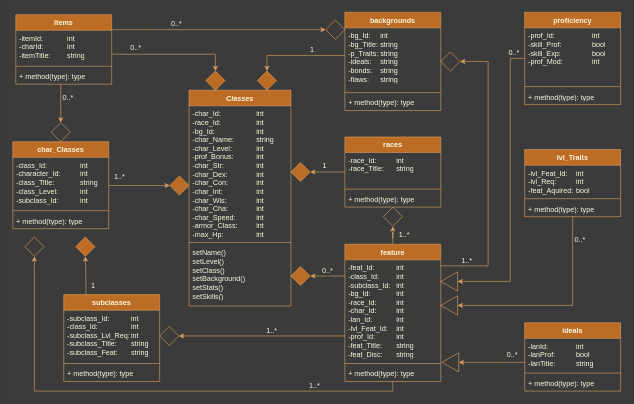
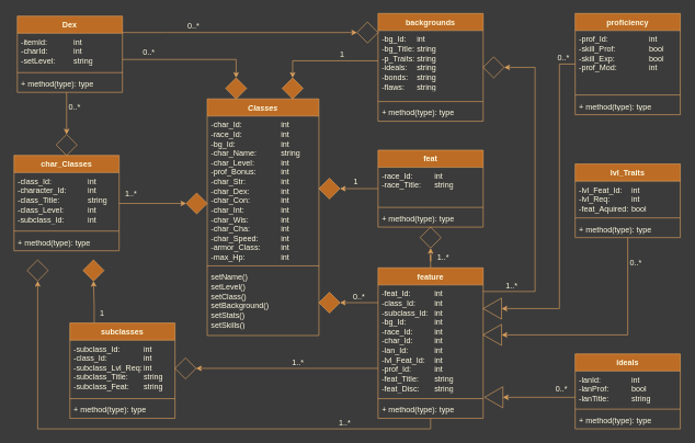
- <mxCell id="48" value="Items" style="swimlane;fontStyle=1;align=center;verticalAlign=top;childLayout=stackLayout;horizontal=1;startSize=26;horizontalStack=0;resizeParent=1;resizeParentMax=0;resizeLast=0;collapsible=1;marginBottom=0;whiteSpace=wrap;html=1;strokeColor=#DDA15E;fontColor=#FEFAE0;fillColor=#BC6C25;labelBackgroundColor=none;" parent="1" vertex="1"><mxGeometry x="25" y="24" width="160" height="116" as="geometry" /></mxCell>
+ <mxCell id="48" value="Dex" style="swimlane;fontStyle=1;align=center;verticalAlign=top;childLayout=stackLayout;horizontal=1;startSize=26;horizontalStack=0;resizeParent=1;resizeParentMax=0;resizeLast=0;collapsible=1;marginBottom=0;whiteSpace=wrap;html=1;strokeColor=#DDA15E;fontColor=#FEFAE0;fillColor=#BC6C25;labelBackgroundColor=none;" parent="1" vertex="1"><mxGeometry x="25" y="24" width="160" height="116" as="geometry" /></mxCell>
- <mxCell id="49" value="-itemId:&lt;span style=&quot;white-space: pre;&quot;&gt;&#09;&lt;/span&gt;&lt;span style=&quot;white-space: pre;&quot;&gt;&#09;&lt;/span&gt;int&lt;div&gt;-charId:&lt;span style=&quot;white-space: pre;&quot;&gt;&#09;&lt;/span&gt;&lt;span style=&quot;white-space: pre;&quot;&gt;&#09;&lt;/span&gt;int&lt;br&gt;&lt;div&gt;-itemTitle:&lt;span style=&quot;white-space: pre;&quot;&gt;&#09;&lt;/span&gt;string&lt;/div&gt;&lt;/div&gt;" style="text;strokeColor=none;fillColor=none;align=left;verticalAlign=top;spacingLeft=4;spacingRight=4;overflow=hidden;rotatable=0;points=[[0,0.5],[1,0.5]];portConstraint=eastwest;whiteSpace=wrap;html=1;fontColor=#FEFAE0;labelBackgroundColor=none;" parent="48" vertex="1"><mxGeometry y="26" width="160" height="56" as="geometry" /></mxCell>
+ <mxCell id="49" value="-itemId:&lt;span style=&quot;white-space: pre;&quot;&gt;&#09;&lt;/span&gt;&lt;span style=&quot;white-space: pre;&quot;&gt;&#09;&lt;/span&gt;int&lt;div&gt;-charId:&lt;span style=&quot;white-space: pre;&quot;&gt;&#09;&lt;/span&gt;&lt;span style=&quot;white-space: pre;&quot;&gt;&#09;&lt;/span&gt;int&lt;br&gt;&lt;div&gt;-setLevel:&lt;span style=&quot;white-space: pre;&quot;&gt;&#09;&lt;/span&gt;string&lt;/div&gt;&lt;/div&gt;" style="text;strokeColor=none;fillColor=none;align=left;verticalAlign=top;spacingLeft=4;spacingRight=4;overflow=hidden;rotatable=0;points=[[0,0.5],[1,0.5]];portConstraint=eastwest;whiteSpace=wrap;html=1;fontColor=#FEFAE0;labelBackgroundColor=none;" parent="48" vertex="1"><mxGeometry y="26" width="160" height="56" as="geometry" /></mxCell>
- <mxCell id="41" value="races" style="swimlane;fontStyle=1;align=center;verticalAlign=top;childLayout=stackLayout;horizontal=1;startSize=26;horizontalStack=0;resizeParent=1;resizeParentMax=0;resizeLast=0;collapsible=1;marginBottom=0;whiteSpace=wrap;html=1;labelBackgroundColor=none;fillColor=#BC6C25;strokeColor=#DDA15E;fontColor=#FEFAE0;" parent="1" vertex="1"><mxGeometry x="574" y="228" width="160" height="117" as="geometry" /></mxCell>
+ <mxCell id="41" value="feat" style="swimlane;fontStyle=1;align=center;verticalAlign=top;childLayout=stackLayout;horizontal=1;startSize=26;horizontalStack=0;resizeParent=1;resizeParentMax=0;resizeLast=0;collapsible=1;marginBottom=0;whiteSpace=wrap;html=1;labelBackgroundColor=none;fillColor=#BC6C25;strokeColor=#DDA15E;fontColor=#FEFAE0;" parent="1" vertex="1"><mxGeometry x="574" y="228" width="160" height="117" as="geometry" /></mxCell>
